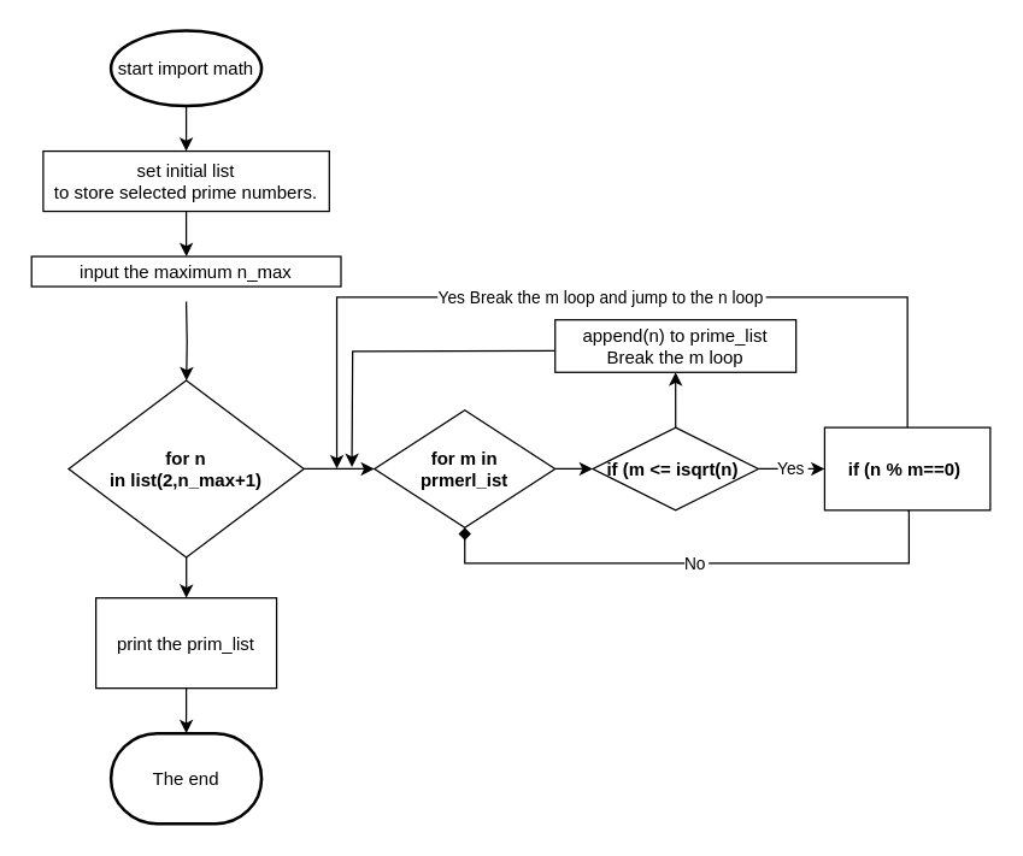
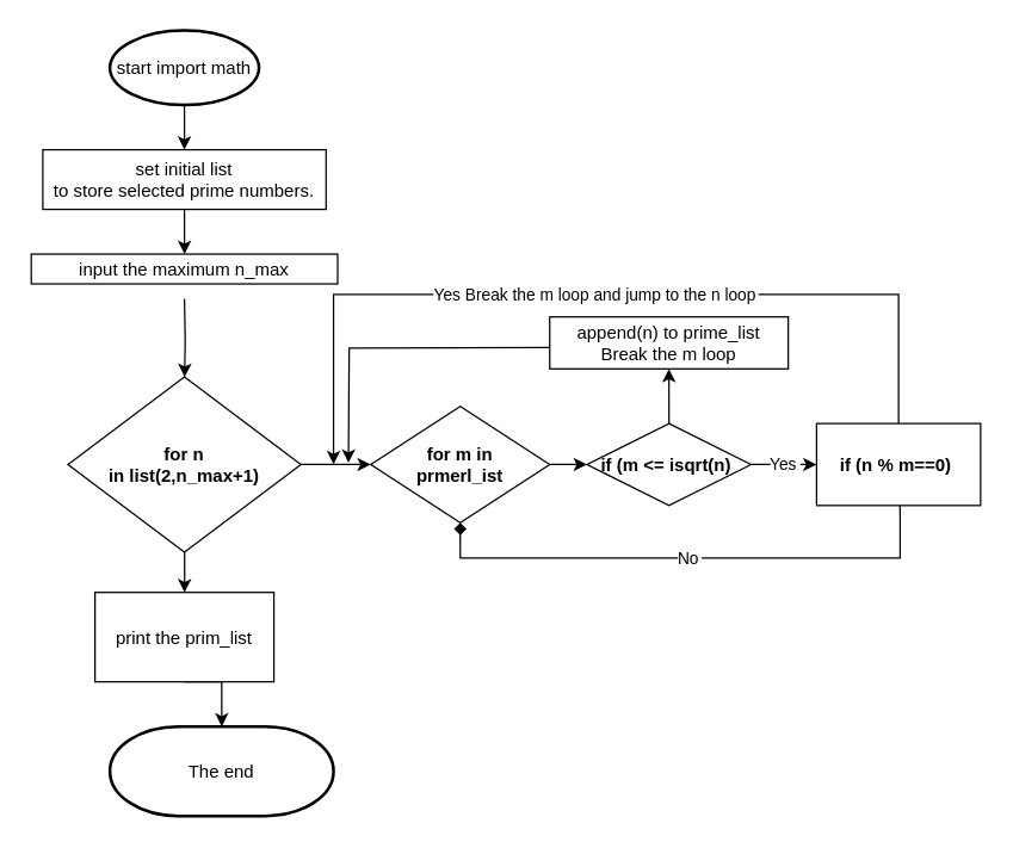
- <mxCell id="15" value="The end" style="strokeWidth=2;shape=mxgraph.flowchart.terminator;" vertex="1" parent="1"><mxGeometry x="73" y="487" width="100" height="60" as="geometry" /></mxCell>
+ <mxCell id="15" value="The end" style="strokeWidth=2;shape=mxgraph.flowchart.terminator;" vertex="1" parent="1"><mxGeometry x="73" y="487" width="150" height="60" as="geometry" /></mxCell>
